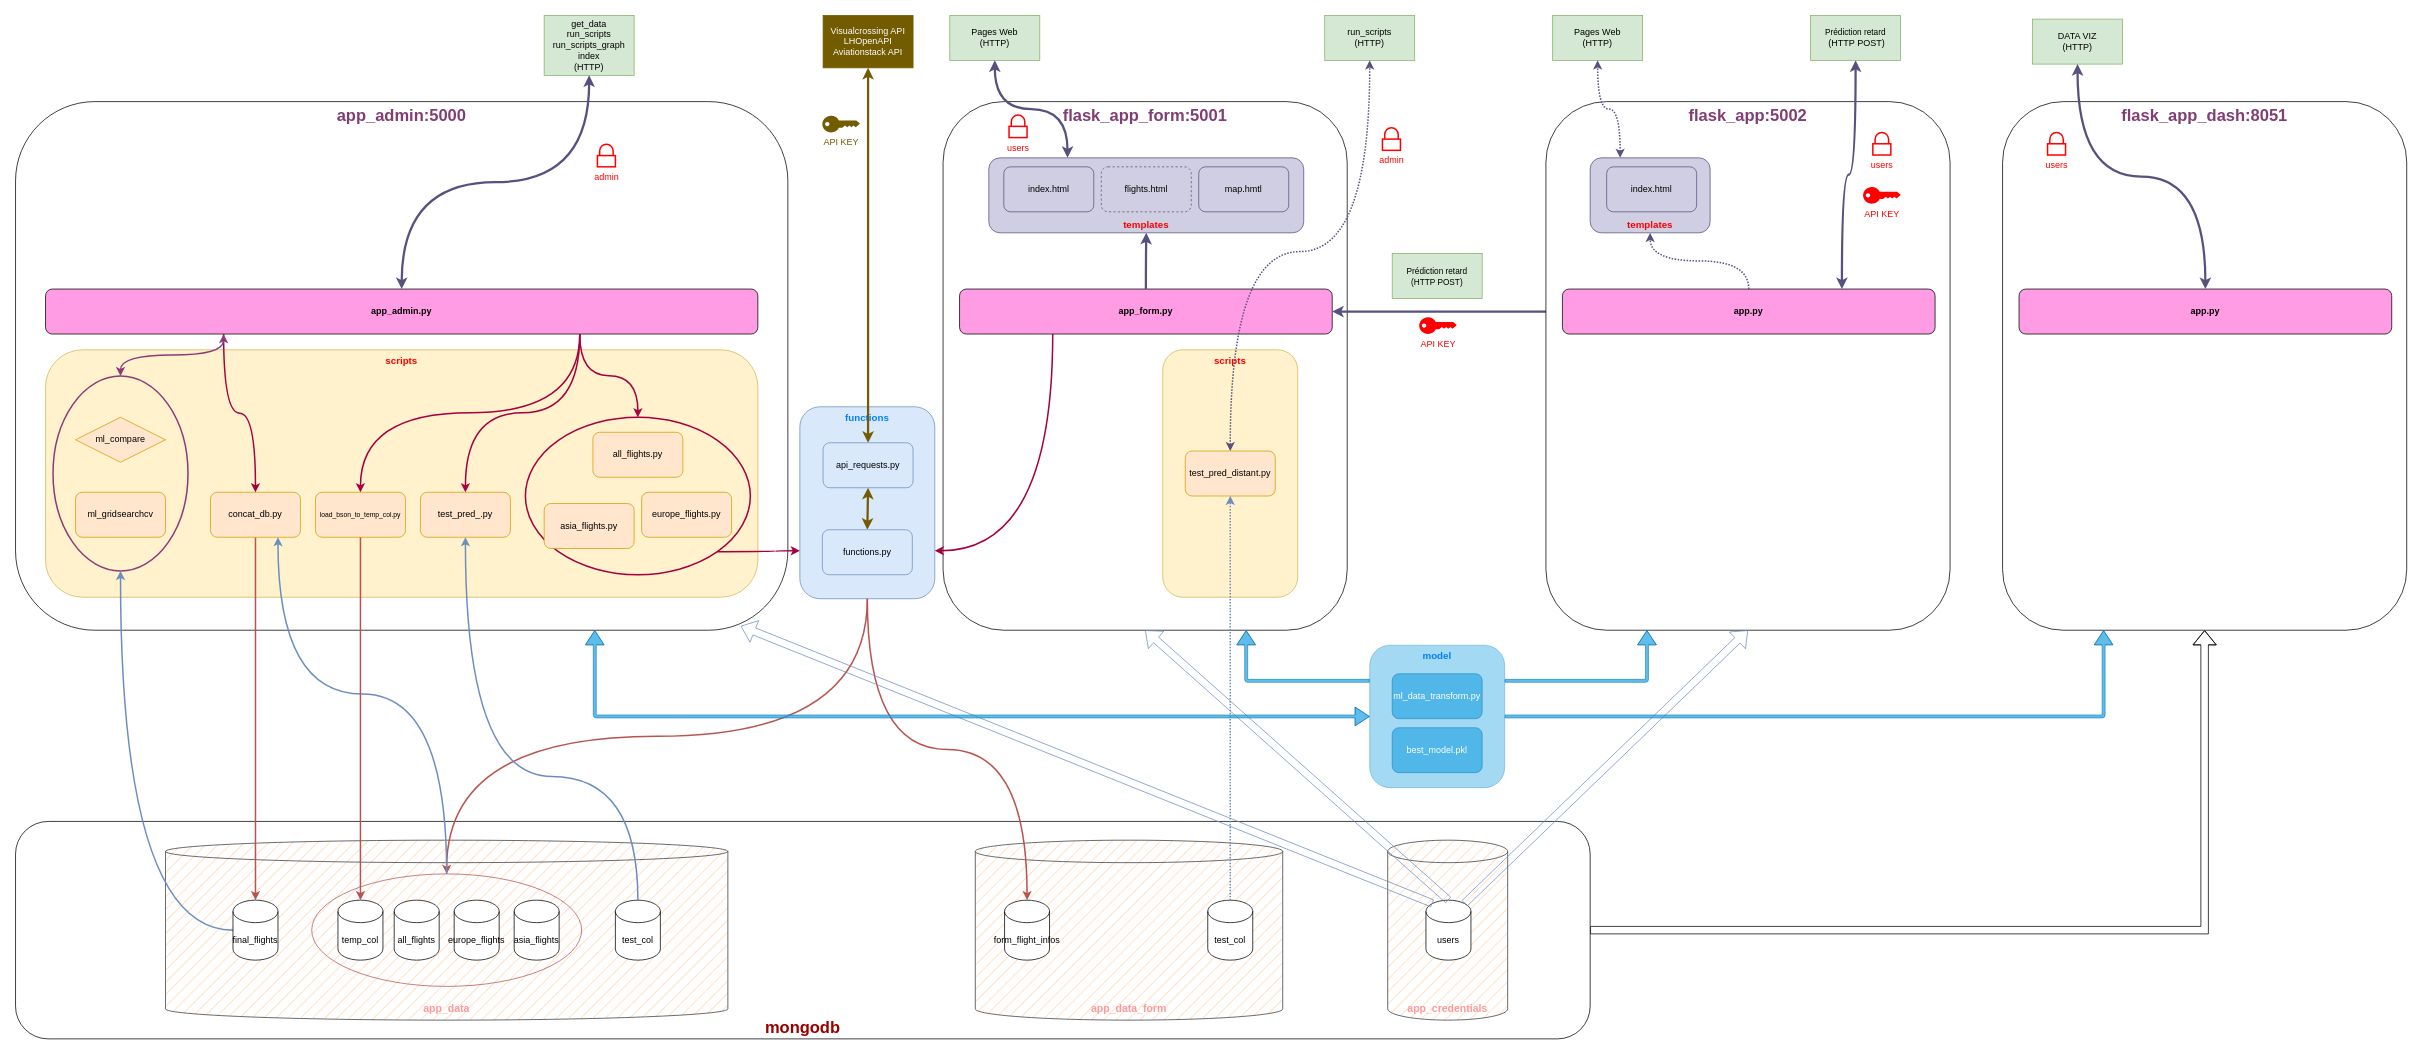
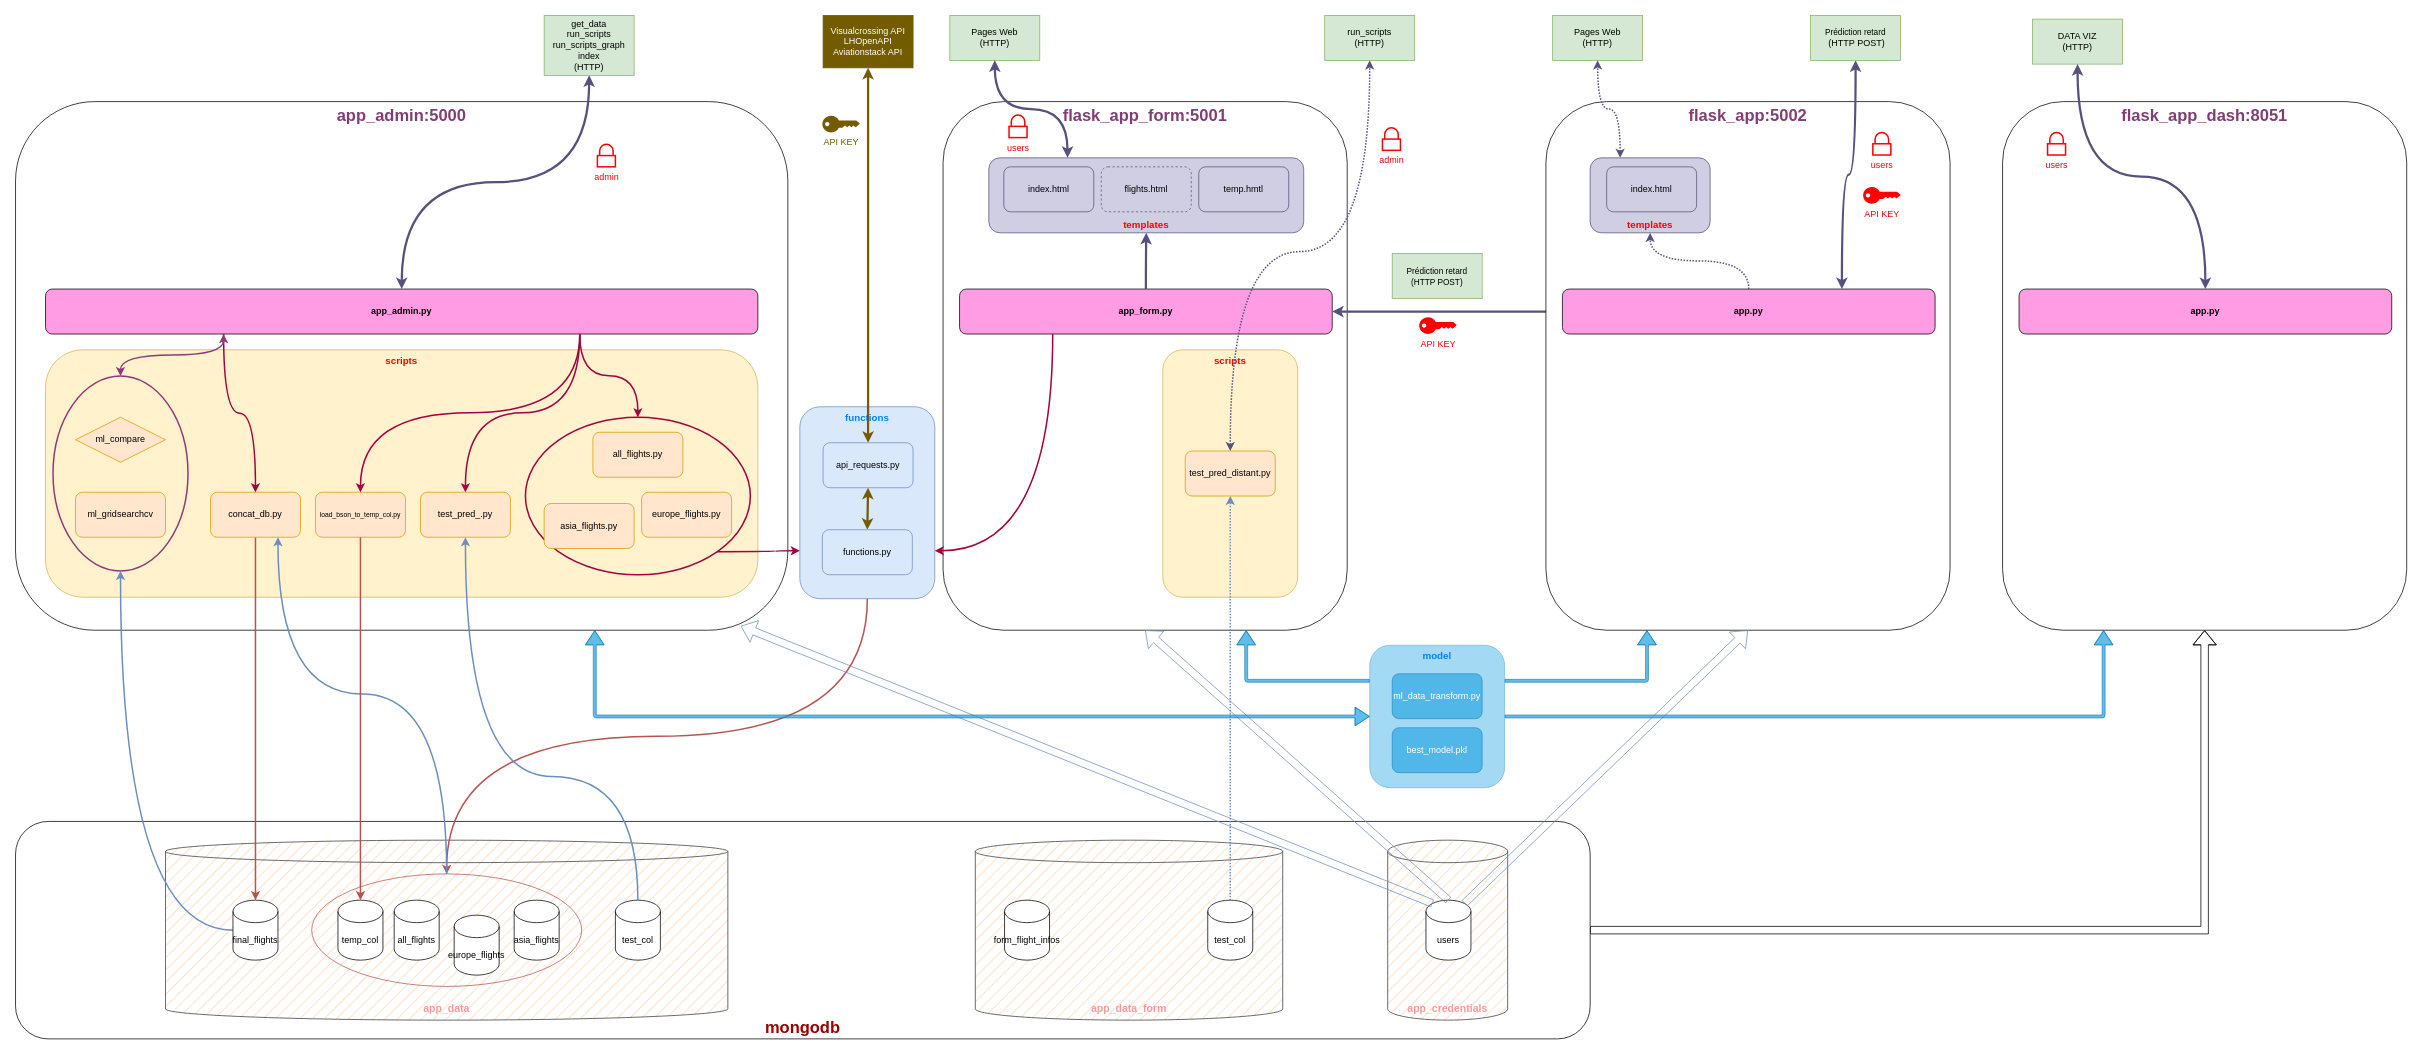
- <mxCell id="47" value="map.hmtl" style="rounded=1;whiteSpace=wrap;html=1;fillColor=#d0cee2;strokeColor=#56517e;shadow=0;" parent="1" vertex="1"><mxGeometry x="1598" y="222" width="120" height="60" as="geometry" /></mxCell>
+ <mxCell id="47" value="temp.hmtl" style="rounded=1;whiteSpace=wrap;html=1;fillColor=#d0cee2;strokeColor=#56517e;shadow=0;" parent="1" vertex="1"><mxGeometry x="1598" y="222" width="120" height="60" as="geometry" /></mxCell>
- <mxCell id="34" style="edgeStyle=orthogonalEdgeStyle;curved=1;rounded=0;orthogonalLoop=1;jettySize=auto;html=1;exitX=0.5;exitY=1;exitDx=0;exitDy=0;entryX=0.5;entryY=0;entryDx=0;entryDy=0;entryPerimeter=0;fillColor=#f8cecc;strokeColor=#b85450;strokeWidth=2;shadow=0;" parent="1" source="10" target="22" edge="1"><mxGeometry relative="1" as="geometry" /></mxCell>
- <mxCell id="32" value="europe_flights" style="shape=cylinder3;whiteSpace=wrap;html=1;boundedLbl=1;backgroundOutline=1;size=15;shadow=0;" parent="1" vertex="1"><mxGeometry x="605" y="1200" width="60" height="80" as="geometry" /></mxCell>
+ <mxCell id="32" value="europe_flights" style="shape=cylinder3;whiteSpace=wrap;html=1;boundedLbl=1;backgroundOutline=1;size=15;shadow=0;" parent="1" vertex="1"><mxGeometry x="605" y="1220" width="60" height="80" as="geometry" /></mxCell>
